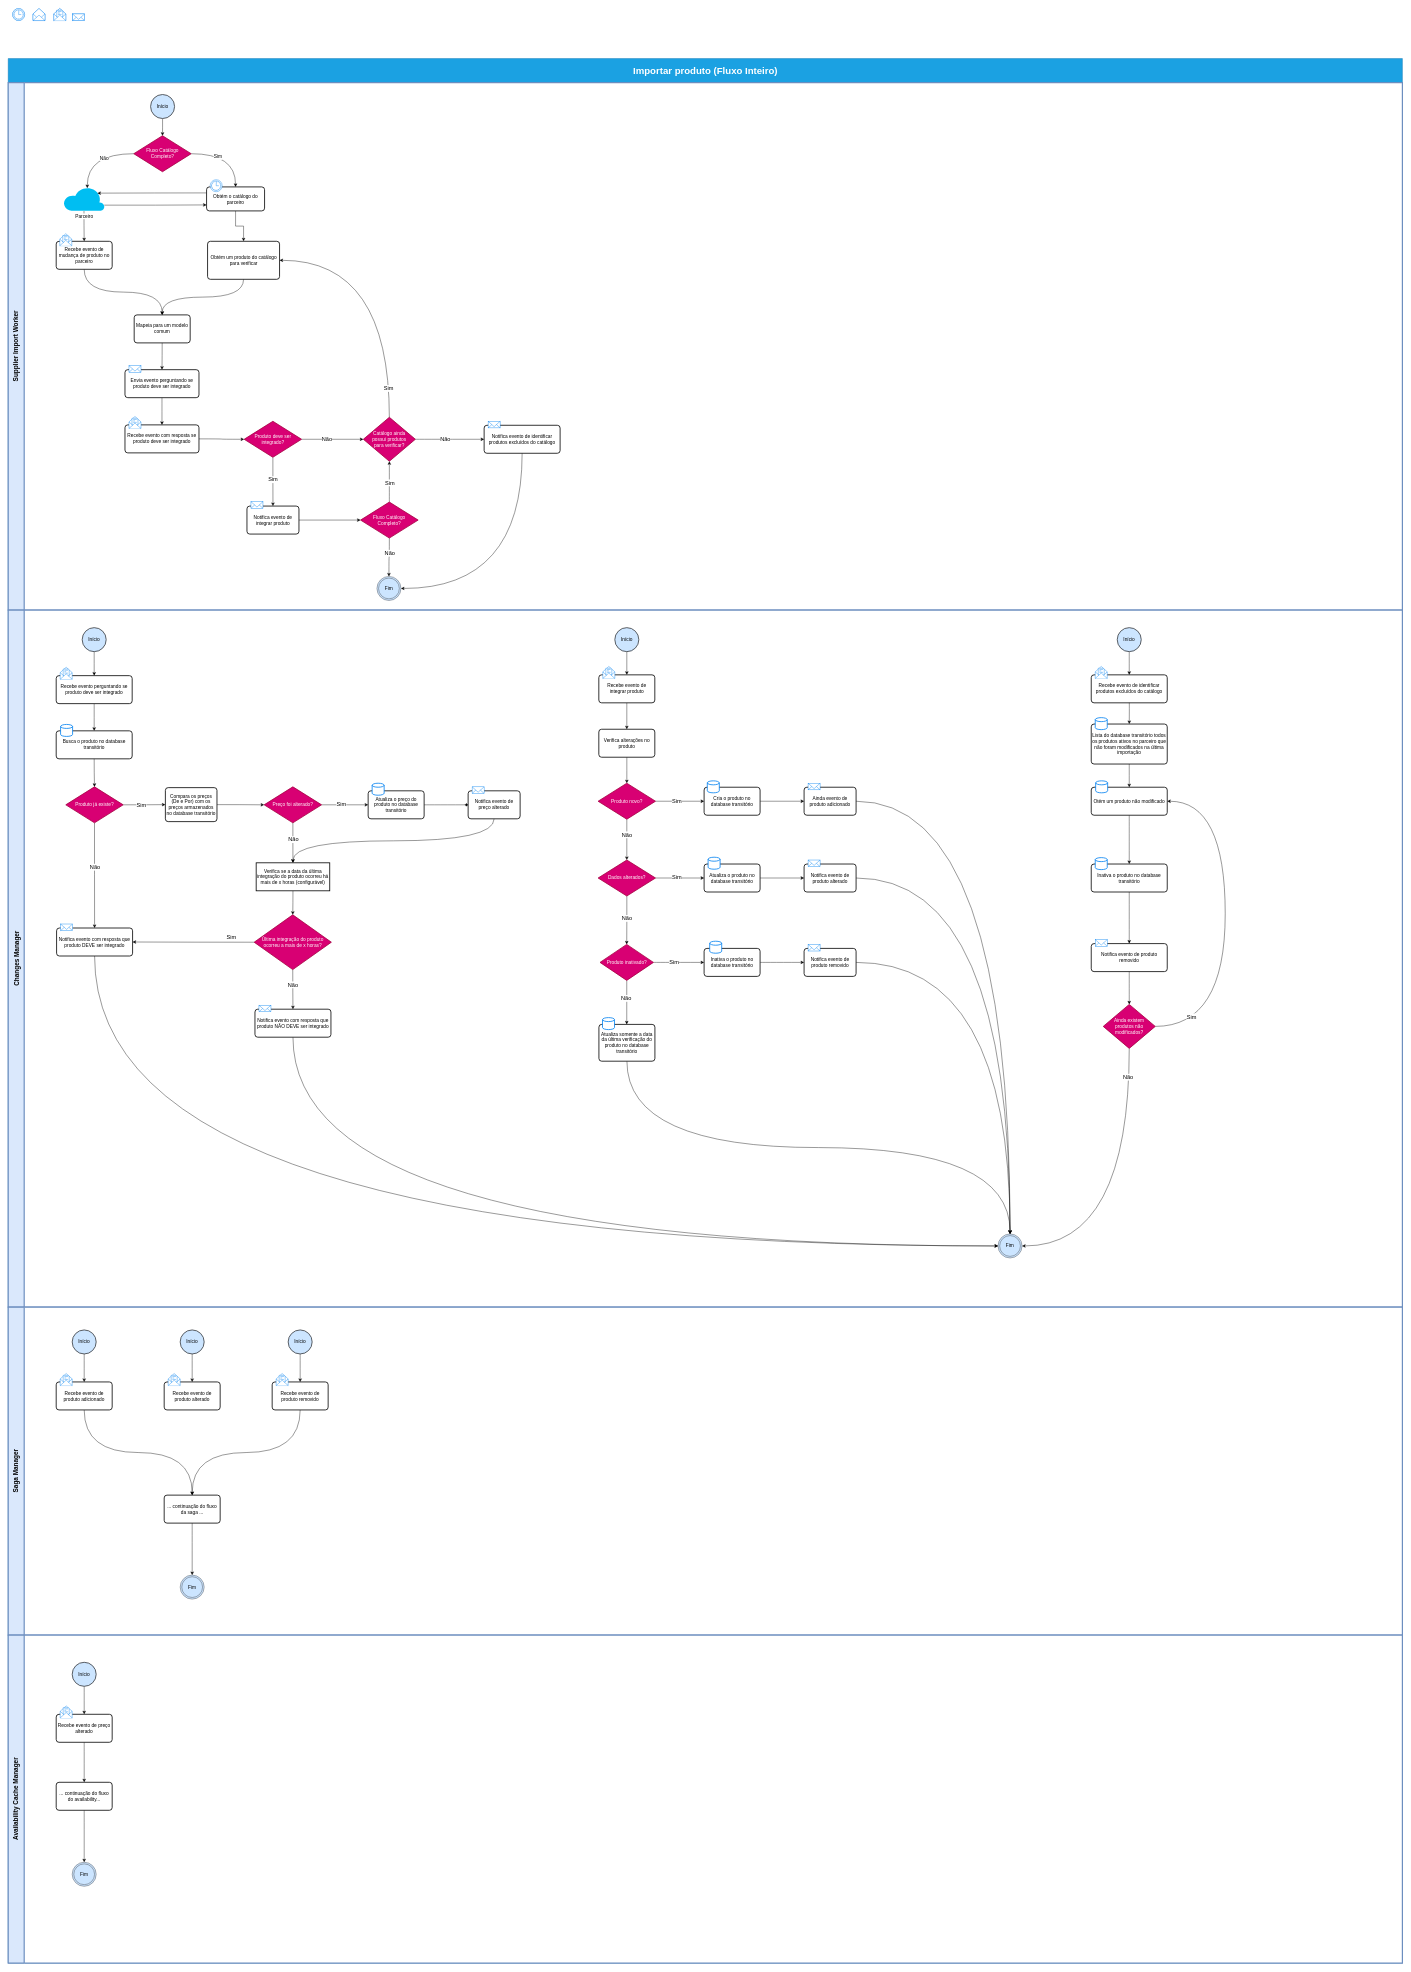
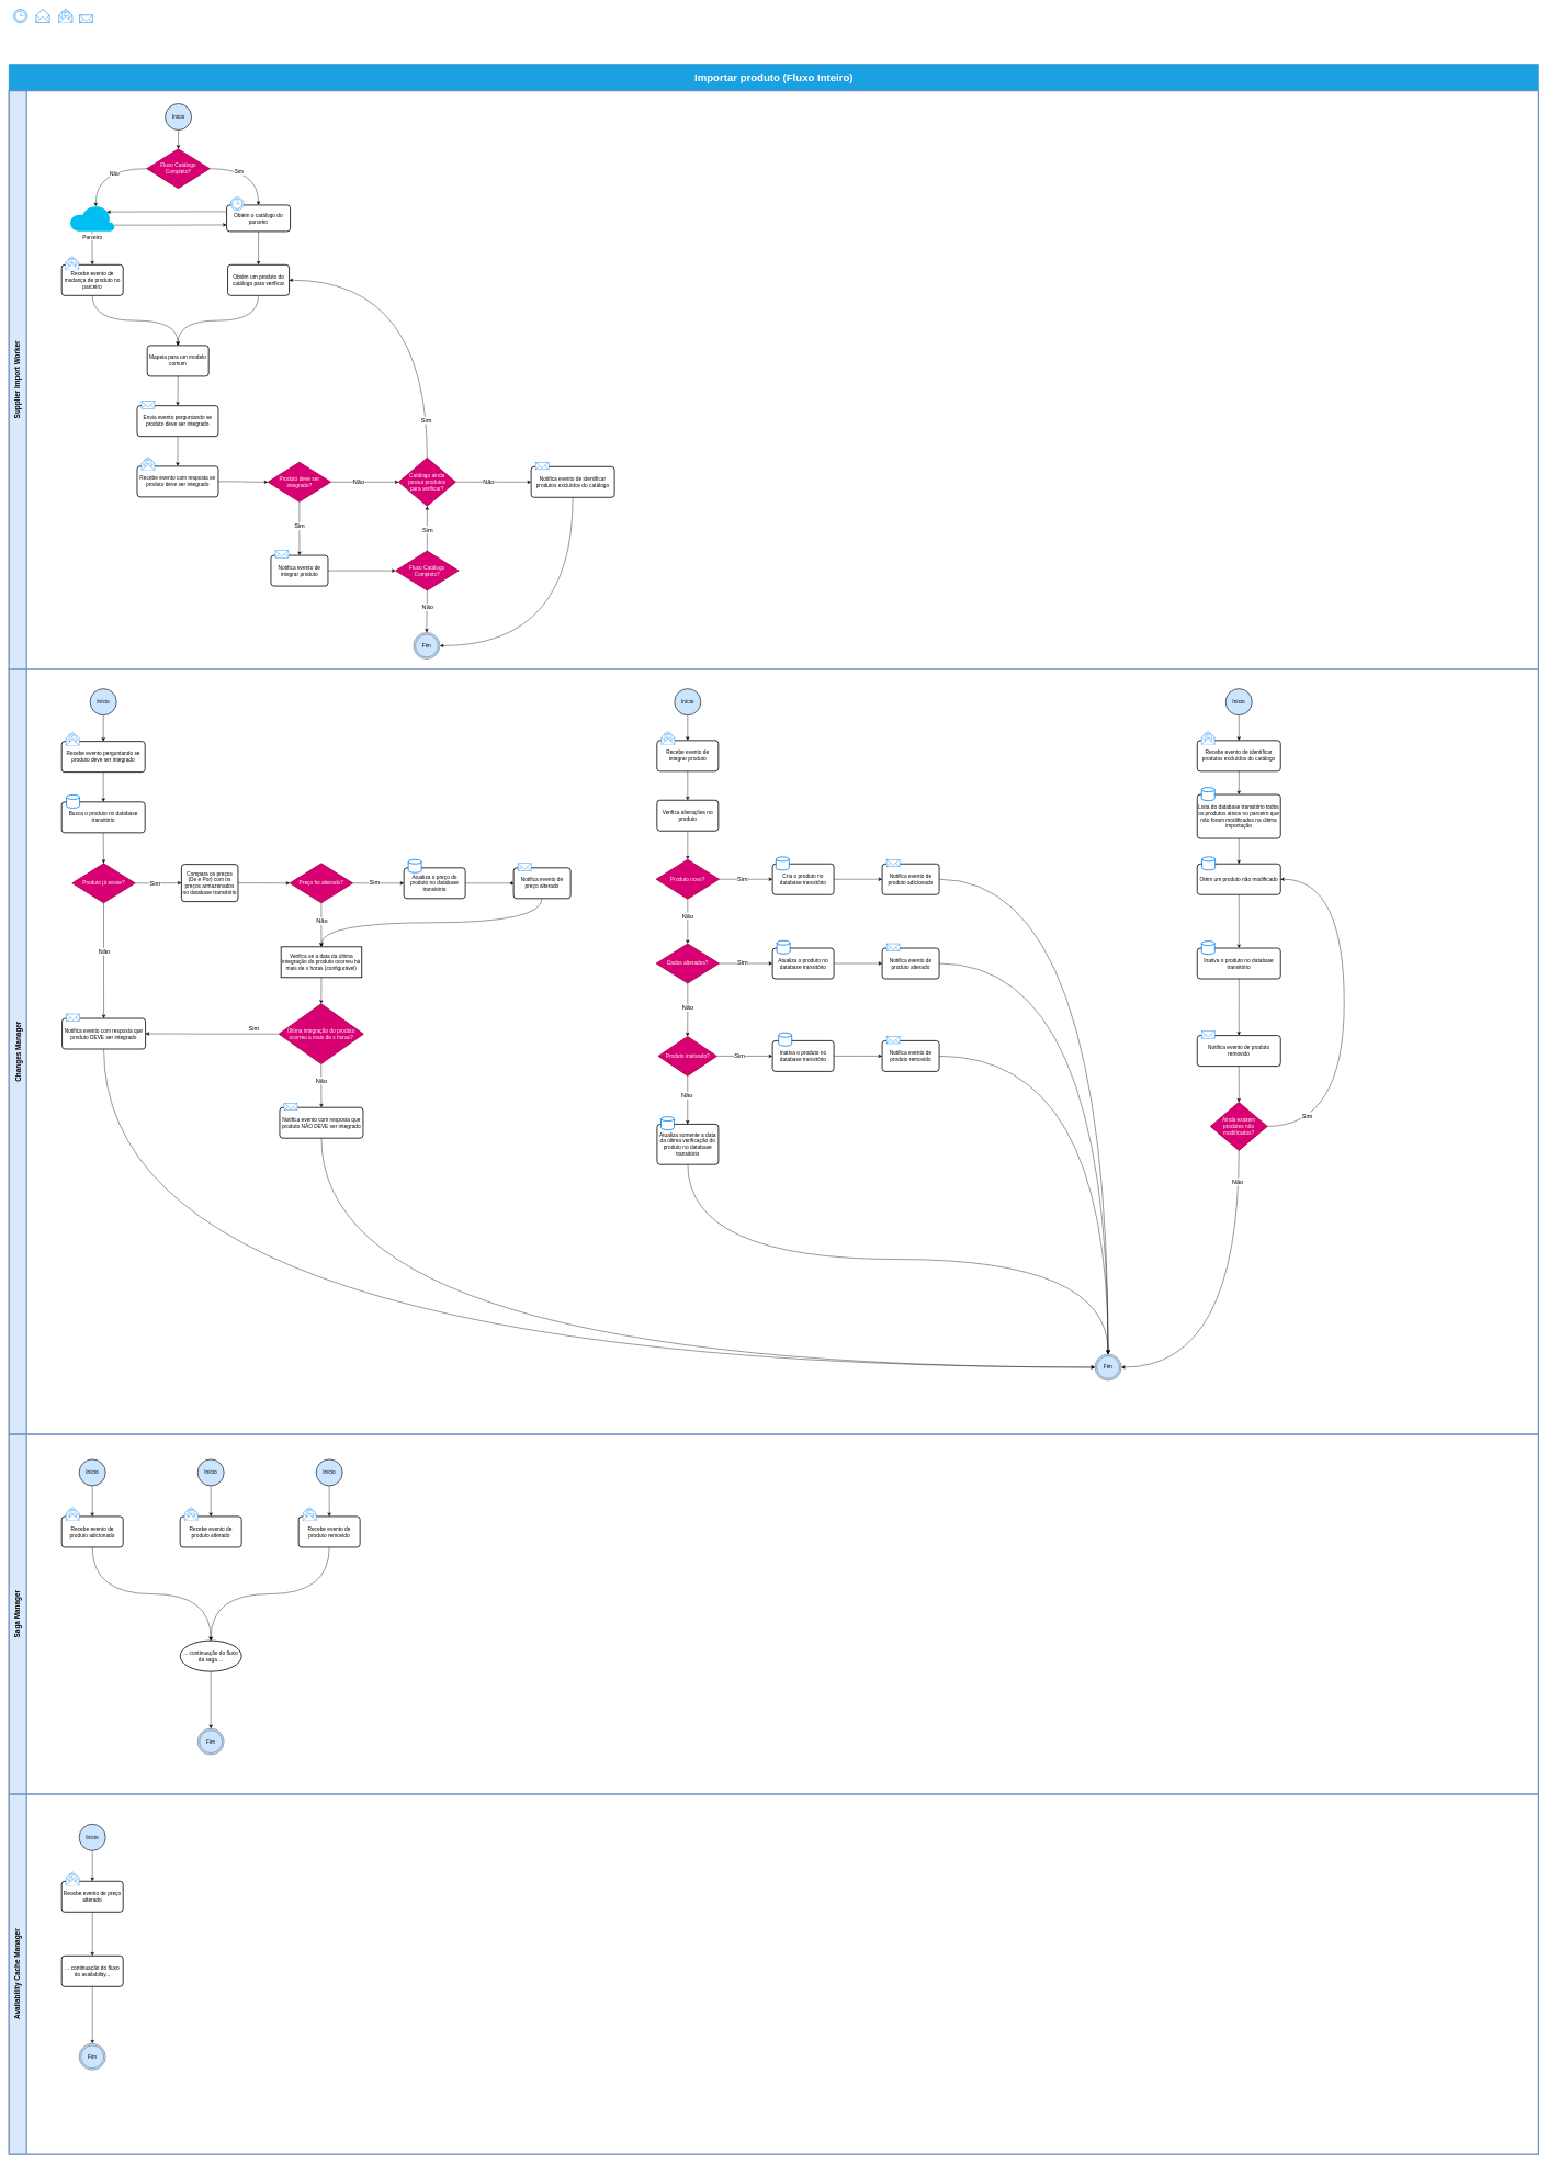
- <mxCell id="24" value="Obtém um produto do catálogo para verificar" style="rounded=1;whiteSpace=wrap;html=1;absoluteArcSize=1;arcSize=14;strokeWidth=2;fontFamily=Helvetica;fontSize=12;fillColor=#FFFFFF;align=center;" parent="13" vertex="1"><mxGeometry x="518.5" y="602" width="180" height="95" as="geometry" /></mxCell>
+ <mxCell id="24" value="Obtém um produto do catálogo para verificar" style="rounded=1;whiteSpace=wrap;html=1;absoluteArcSize=1;arcSize=14;strokeWidth=2;fontFamily=Helvetica;fontSize=12;fillColor=#FFFFFF;align=center;" parent="13" vertex="1"><mxGeometry x="518.5" y="602" width="140" height="70" as="geometry" /></mxCell>
- <mxCell id="78" value="Ainda evento de produto adicionado" style="rounded=1;whiteSpace=wrap;html=1;absoluteArcSize=1;arcSize=14;strokeWidth=2;fontFamily=Helvetica;fontSize=12;fillColor=#FFFFFF;align=center;" parent="13" vertex="1"><mxGeometry x="2010" y="1967" width="130" height="70" as="geometry" /></mxCell>
+ <mxCell id="78" value="Notifica evento de produto adicionado" style="rounded=1;whiteSpace=wrap;html=1;absoluteArcSize=1;arcSize=14;strokeWidth=2;fontFamily=Helvetica;fontSize=12;fillColor=#FFFFFF;align=center;" parent="13" vertex="1"><mxGeometry x="2010" y="1967" width="130" height="70" as="geometry" /></mxCell>
- <mxCell id="134" value="... continuação do fluxo da saga ..." style="rounded=1;whiteSpace=wrap;html=1;absoluteArcSize=1;arcSize=14;strokeWidth=2;fontFamily=Helvetica;fontSize=12;fillColor=#FFFFFF;align=center;" parent="13" vertex="1"><mxGeometry x="410" y="3737" width="140" height="70" as="geometry" /></mxCell>
+ <mxCell id="134" value="... continuação do fluxo da saga ..." style="ellipse;whiteSpace=wrap;html=1;absoluteArcSize=1;arcSize=14;strokeWidth=2;fontFamily=Helvetica;fontSize=12;fillColor=#FFFFFF;align=center;" parent="13" vertex="1"><mxGeometry x="410" y="3737" width="140" height="70" as="geometry" /></mxCell>
